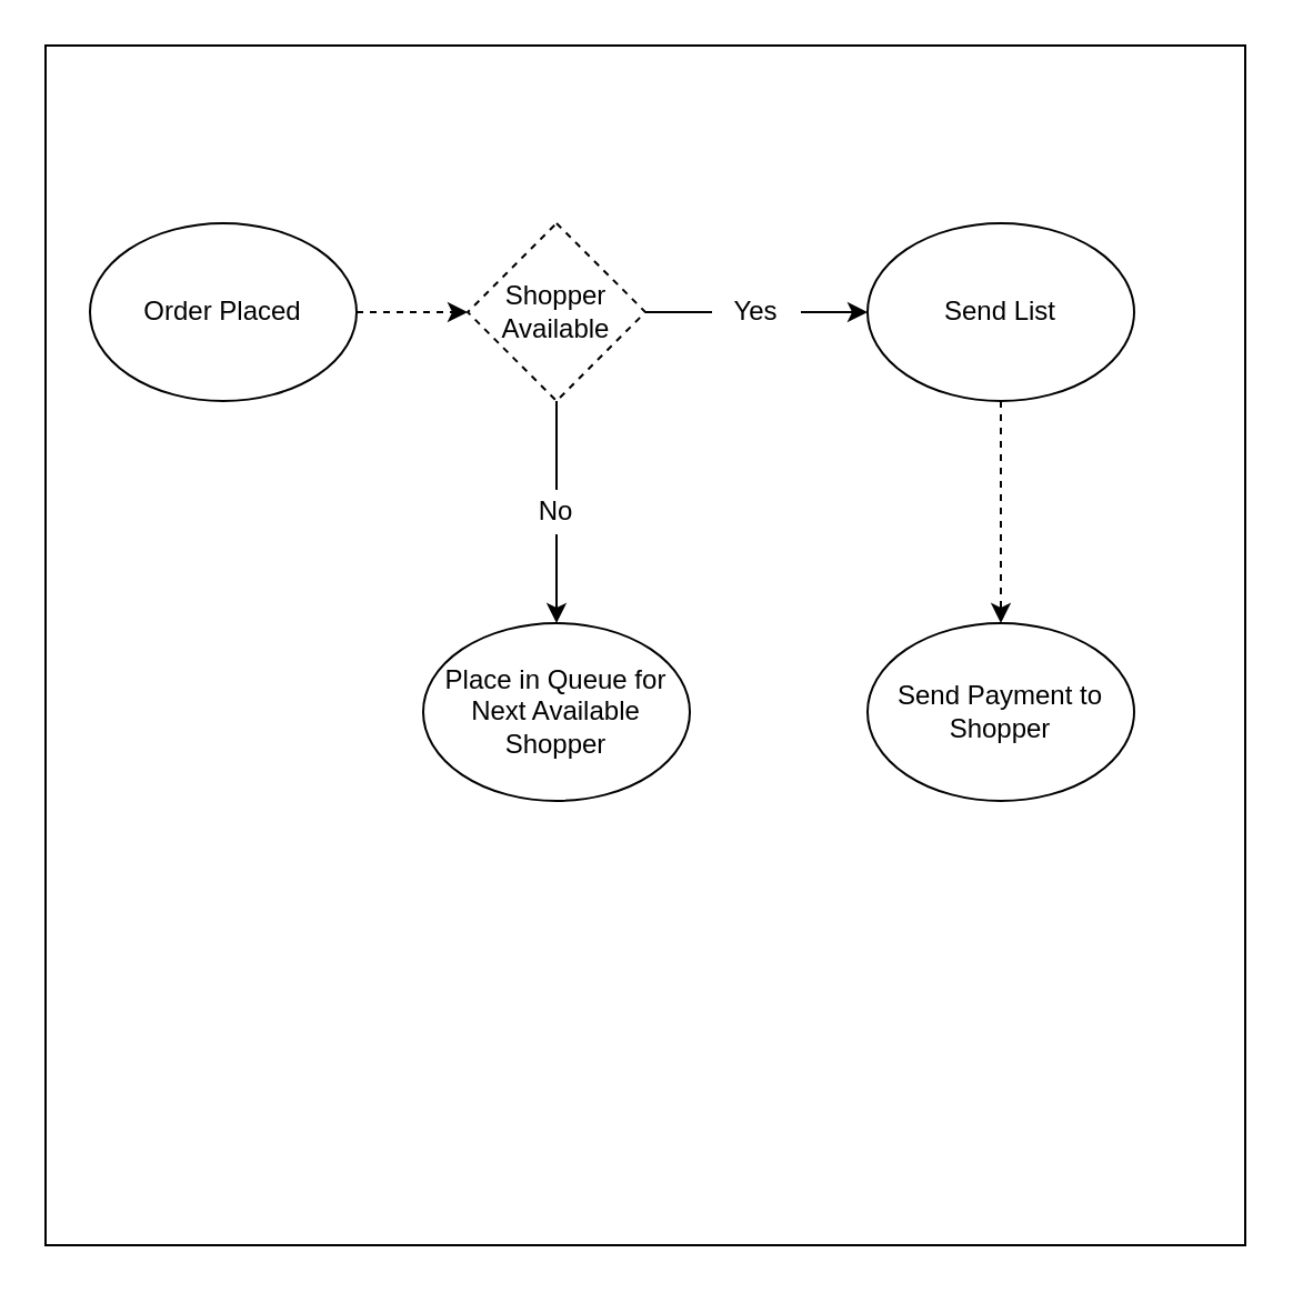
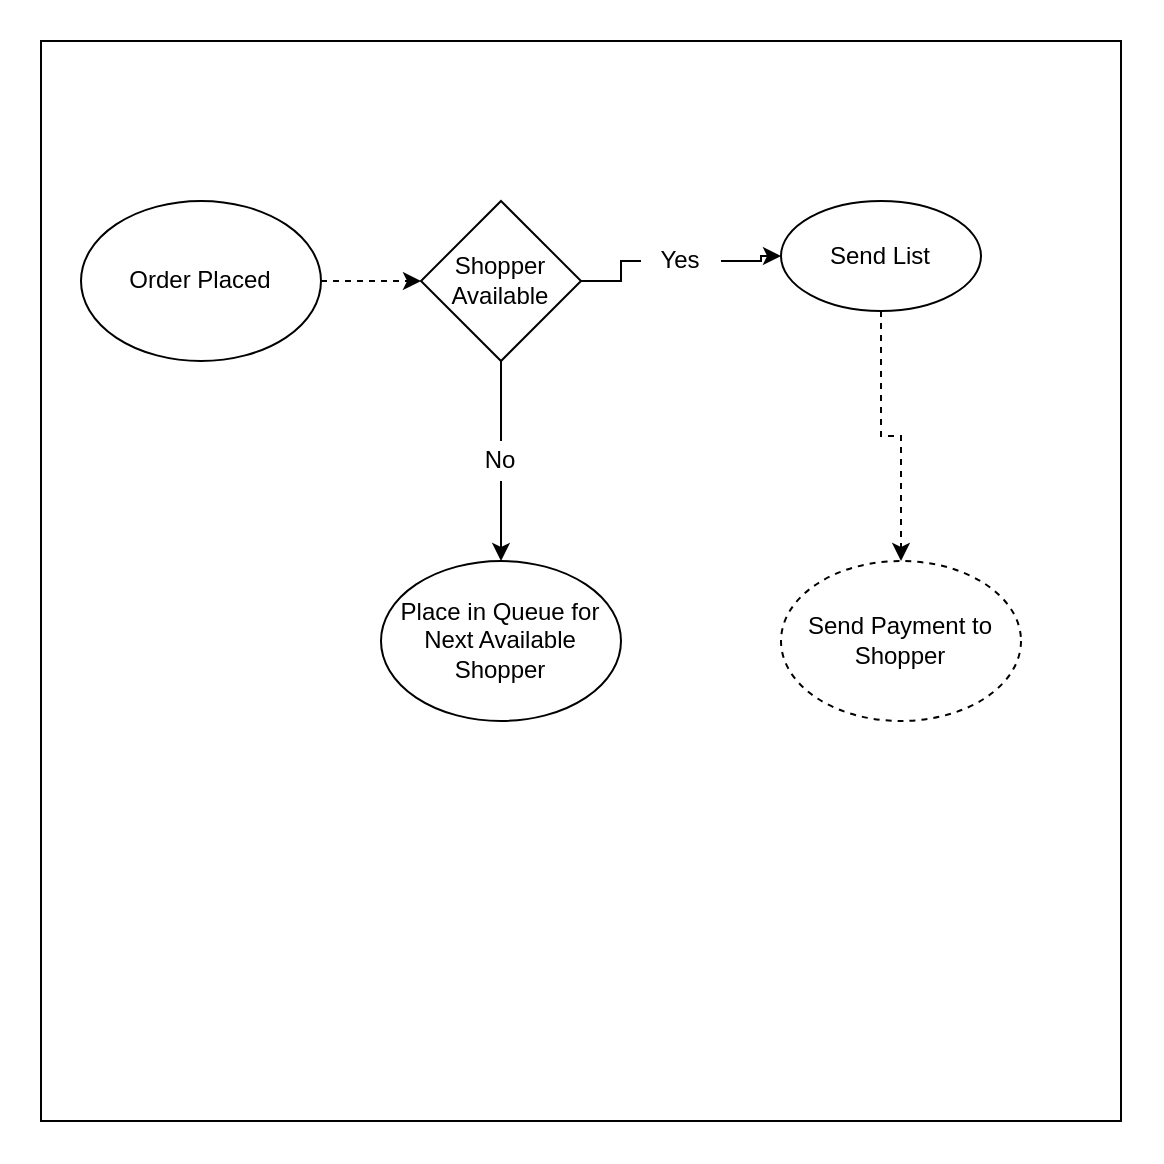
- <mxCell id="7" value="Shopper Available" style="rhombus;whiteSpace=wrap;html=1;dashed=1;" parent="1" vertex="1"><mxGeometry x="210" y="100" width="80" height="80" as="geometry" /></mxCell>
+ <mxCell id="7" value="Shopper Available" style="rhombus;whiteSpace=wrap;html=1;" parent="1" vertex="1"><mxGeometry x="210" y="100" width="80" height="80" as="geometry" /></mxCell>
- <mxCell id="8" value="Yes" style="text;html=1;strokeColor=none;fillColor=none;align=center;verticalAlign=middle;whiteSpace=wrap;rounded=0;" parent="1" vertex="1"><mxGeometry x="320" y="130" width="40" height="20" as="geometry" /></mxCell>
+ <mxCell id="8" value="Yes" style="text;html=1;strokeColor=none;fillColor=none;align=center;verticalAlign=middle;whiteSpace=wrap;rounded=0;" parent="1" vertex="1"><mxGeometry x="320" y="120" width="40" height="20" as="geometry" /></mxCell>
- <mxCell id="11" value="&lt;span&gt;Send List&lt;/span&gt;" style="ellipse;whiteSpace=wrap;html=1;" vertex="1" parent="1"><mxGeometry x="390" y="100" width="120" height="80" as="geometry" /></mxCell>
+ <mxCell id="11" value="&lt;span&gt;Send List&lt;/span&gt;" style="ellipse;whiteSpace=wrap;html=1;" vertex="1" parent="1"><mxGeometry x="390" y="100" width="100" height="55" as="geometry" /></mxCell>
- <mxCell id="13" value="&lt;span&gt;Send Payment to Shopper&lt;/span&gt;" style="ellipse;whiteSpace=wrap;html=1;" vertex="1" parent="1"><mxGeometry x="390" y="280" width="120" height="80" as="geometry" /></mxCell>
+ <mxCell id="13" value="&lt;span&gt;Send Payment to Shopper&lt;/span&gt;" style="ellipse;whiteSpace=wrap;html=1;dashed=1;" vertex="1" parent="1"><mxGeometry x="390" y="280" width="120" height="80" as="geometry" /></mxCell>
